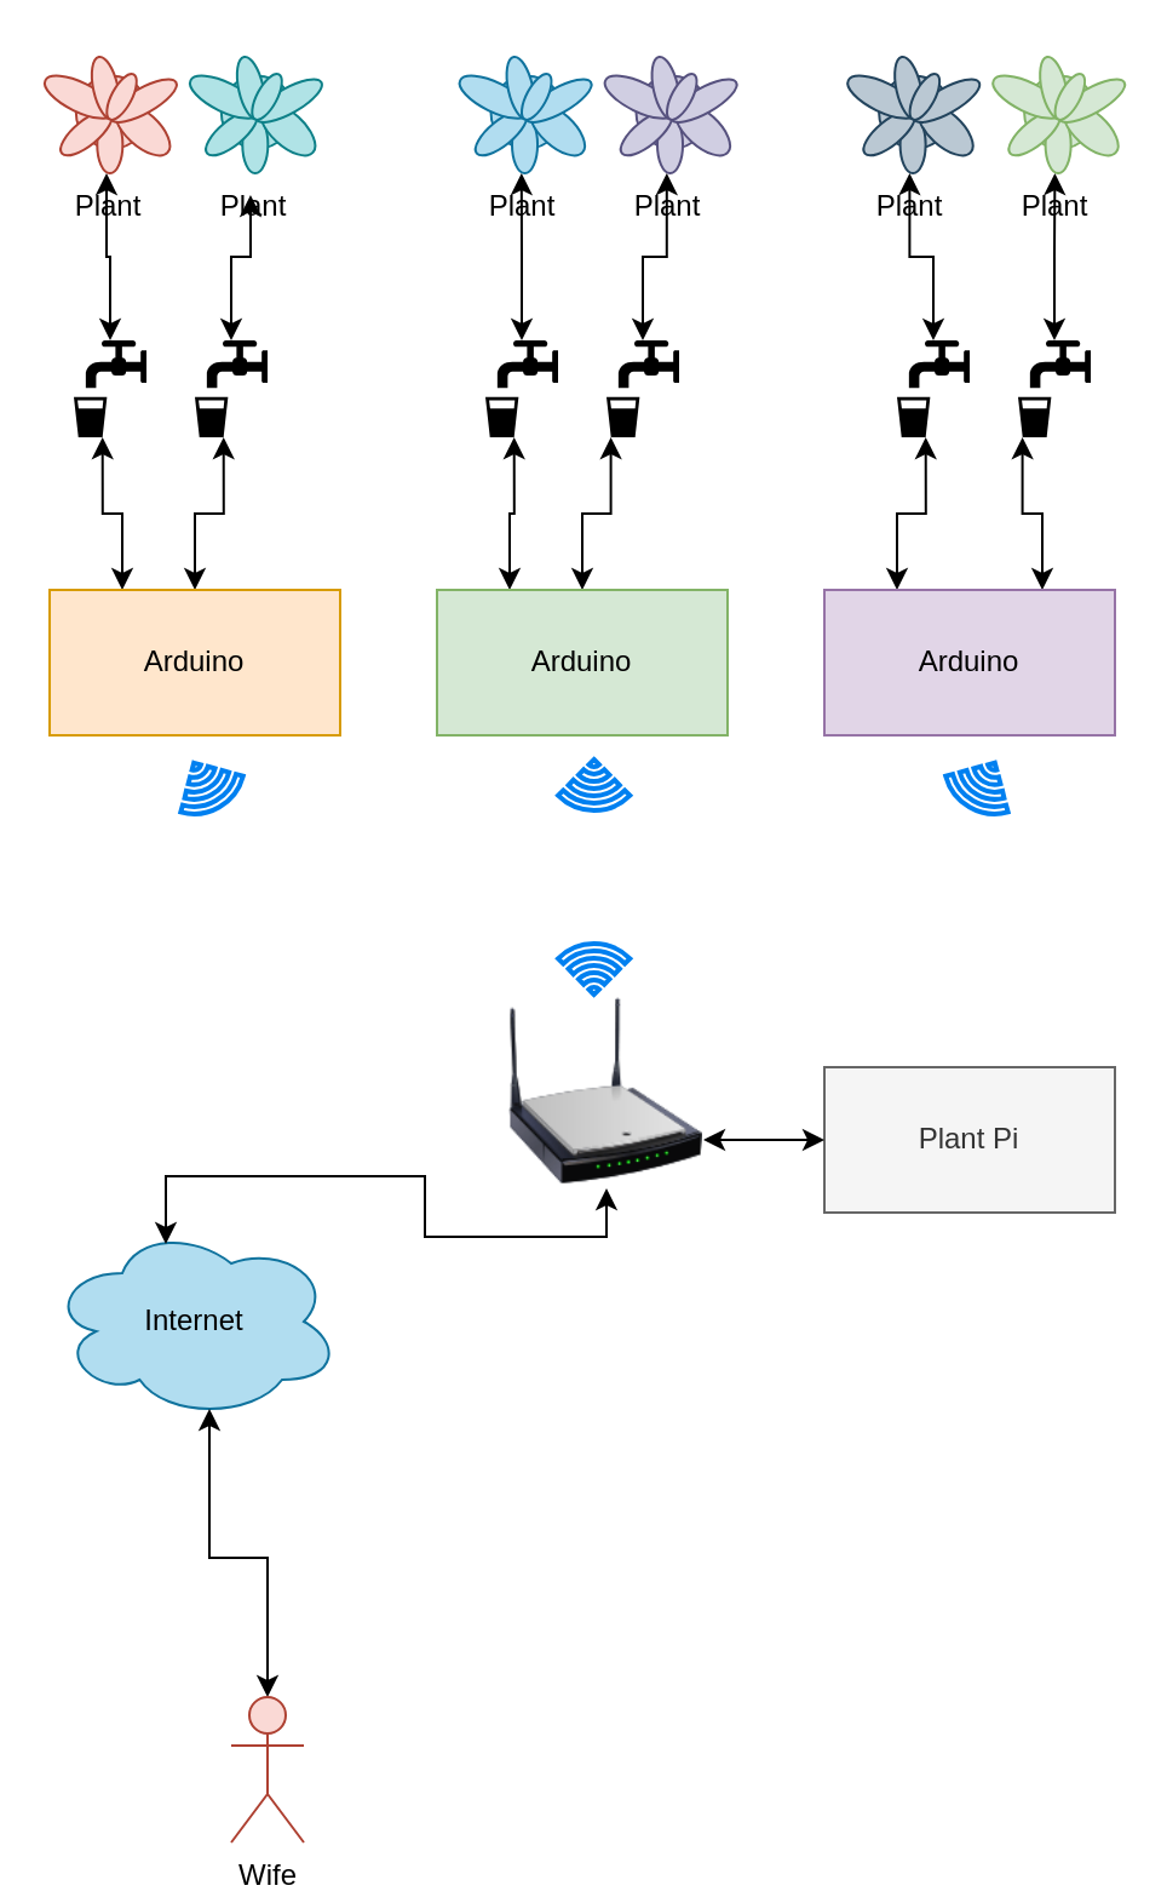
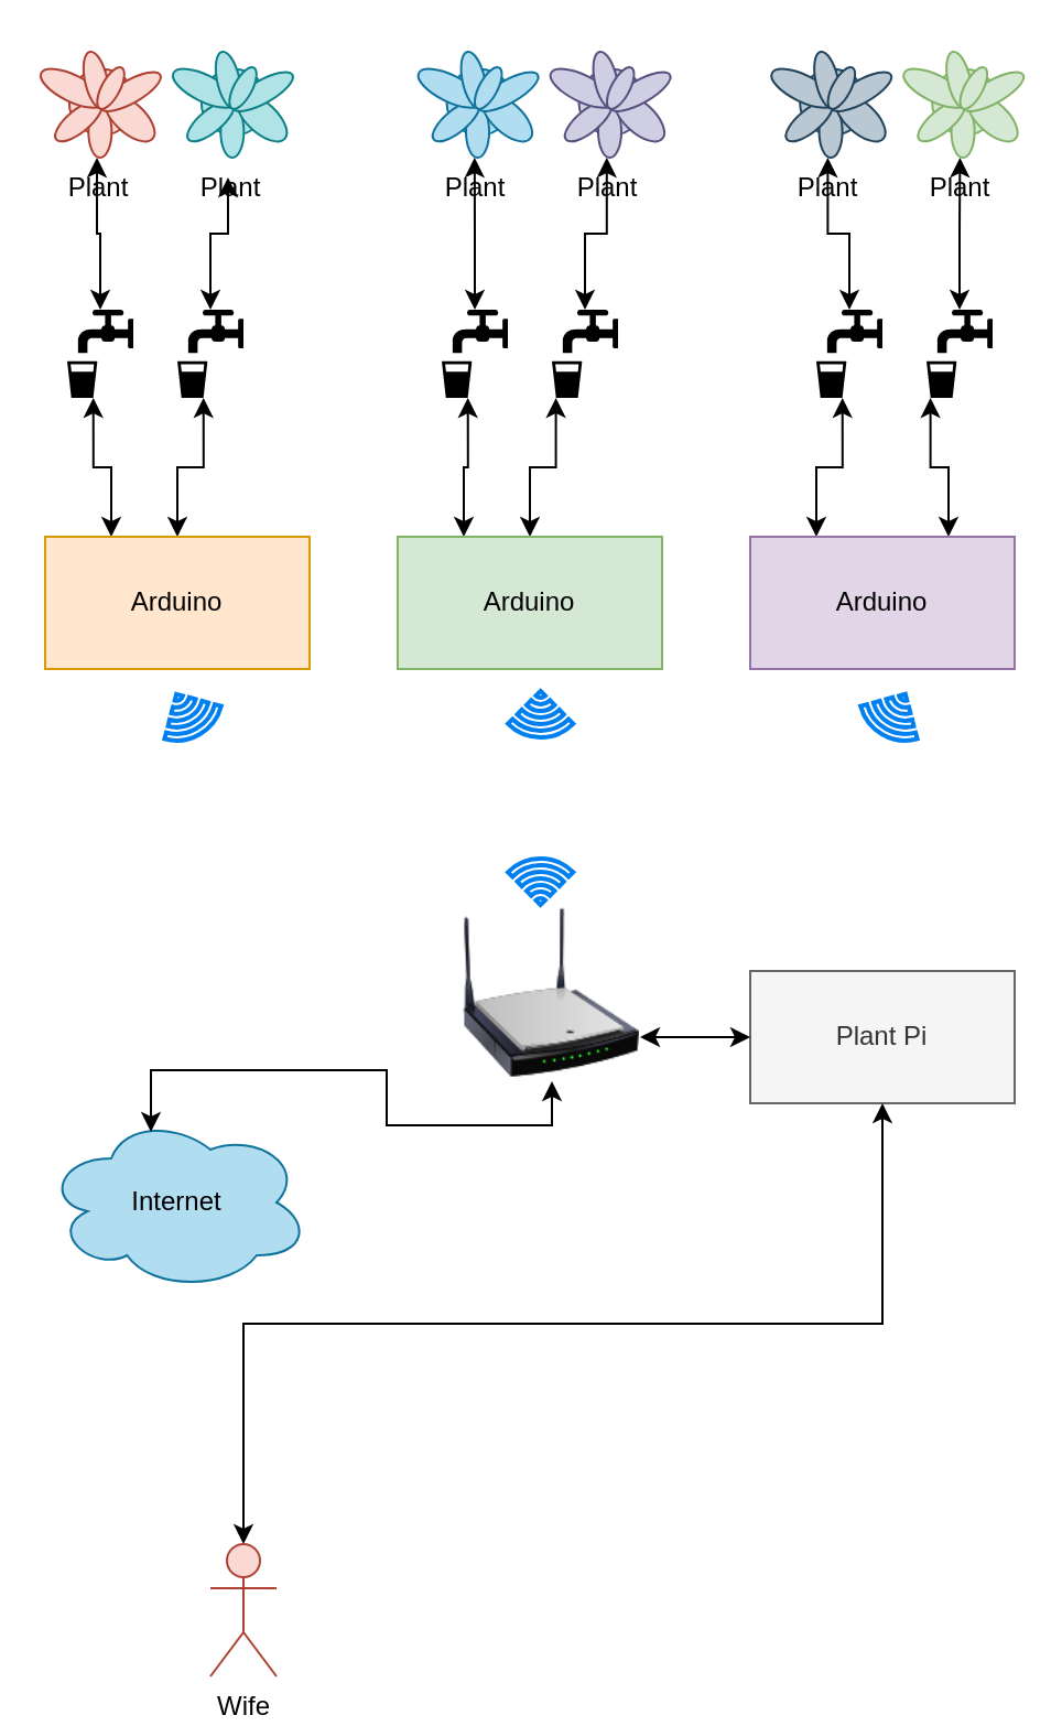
- <mxCell id="32" style="edgeStyle=orthogonalEdgeStyle;rounded=0;orthogonalLoop=1;jettySize=auto;html=1;exitX=0.5;exitY=0;exitDx=0;exitDy=0;exitPerimeter=0;entryX=0.55;entryY=0.95;entryDx=0;entryDy=0;entryPerimeter=0;startArrow=classic;startFill=1;" edge="1" parent="1" source="33" target="28"><mxGeometry relative="1" as="geometry" /></mxCell>
+ <mxCell id="32" style="edgeStyle=orthogonalEdgeStyle;rounded=0;orthogonalLoop=1;jettySize=auto;html=1;exitX=0.5;exitY=0;exitDx=0;exitDy=0;exitPerimeter=0;startArrow=classic;startFill=1;" edge="1" parent="1" source="33" target="2"><mxGeometry relative="1" as="geometry" /></mxCell>
